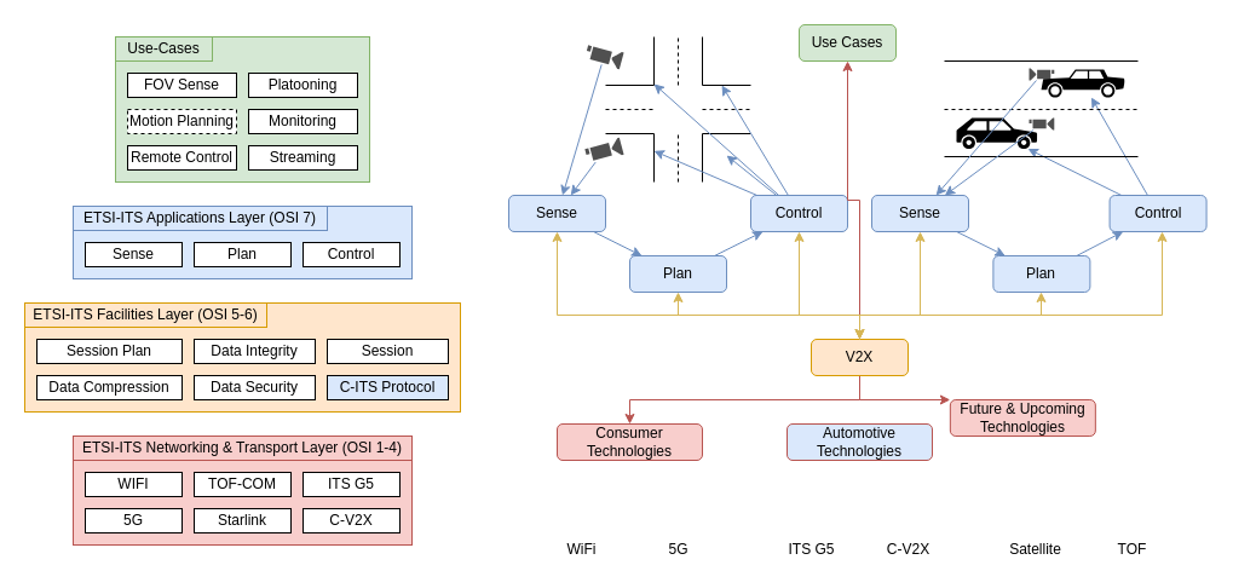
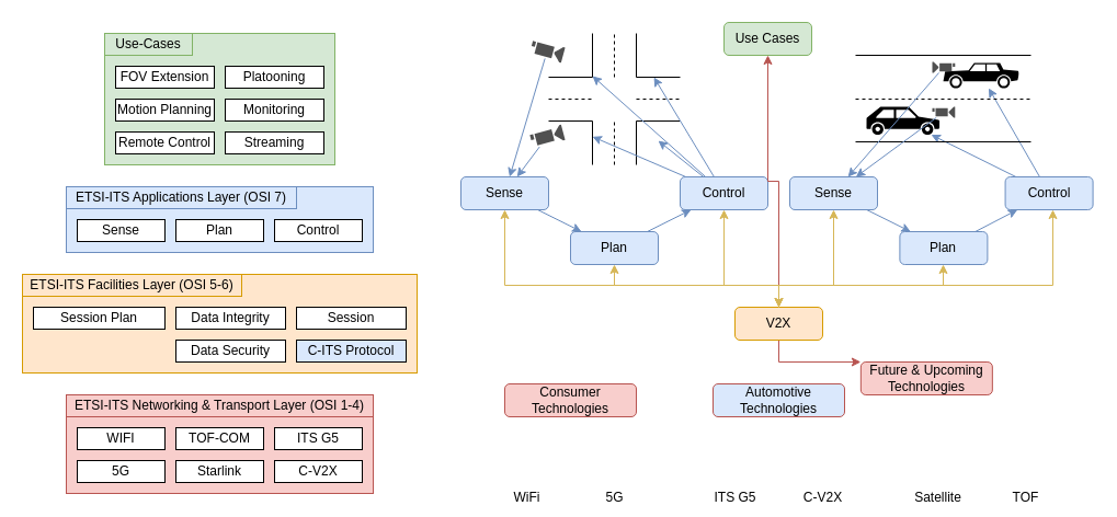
- <mxCell id="81" value="FOV Sense" style="rounded=0;whiteSpace=wrap;html=1;" parent="1" vertex="1"><mxGeometry x="105" y="60" width="90" height="20" as="geometry" /></mxCell>
+ <mxCell id="81" value="FOV Extension" style="rounded=0;whiteSpace=wrap;html=1;" parent="1" vertex="1"><mxGeometry x="105" y="60" width="90" height="20" as="geometry" /></mxCell>
- <mxCell id="80" value="Motion Planning" style="rounded=0;whiteSpace=wrap;html=1;dashed=1;" parent="1" vertex="1"><mxGeometry x="105" y="90" width="90" height="20" as="geometry" /></mxCell>
+ <mxCell id="80" value="Motion Planning" style="rounded=0;whiteSpace=wrap;html=1;" parent="1" vertex="1"><mxGeometry x="105" y="90" width="90" height="20" as="geometry" /></mxCell>
- <mxCell id="18" value="Data Compression" style="rounded=0;whiteSpace=wrap;html=1;" parent="1" vertex="1"><mxGeometry x="30" y="310" width="120" height="20" as="geometry" /></mxCell>
- <mxCell id="69" style="edgeStyle=orthogonalEdgeStyle;rounded=0;orthogonalLoop=1;jettySize=auto;html=1;startArrow=none;startFill=0;fillColor=#f8cecc;strokeColor=#b85450;" parent="1" source="73" target="89" edge="1"><mxGeometry relative="1" as="geometry"><Array as="points"><mxPoint x="710" y="330" /><mxPoint x="520" y="330" /></Array></mxGeometry></mxCell>
